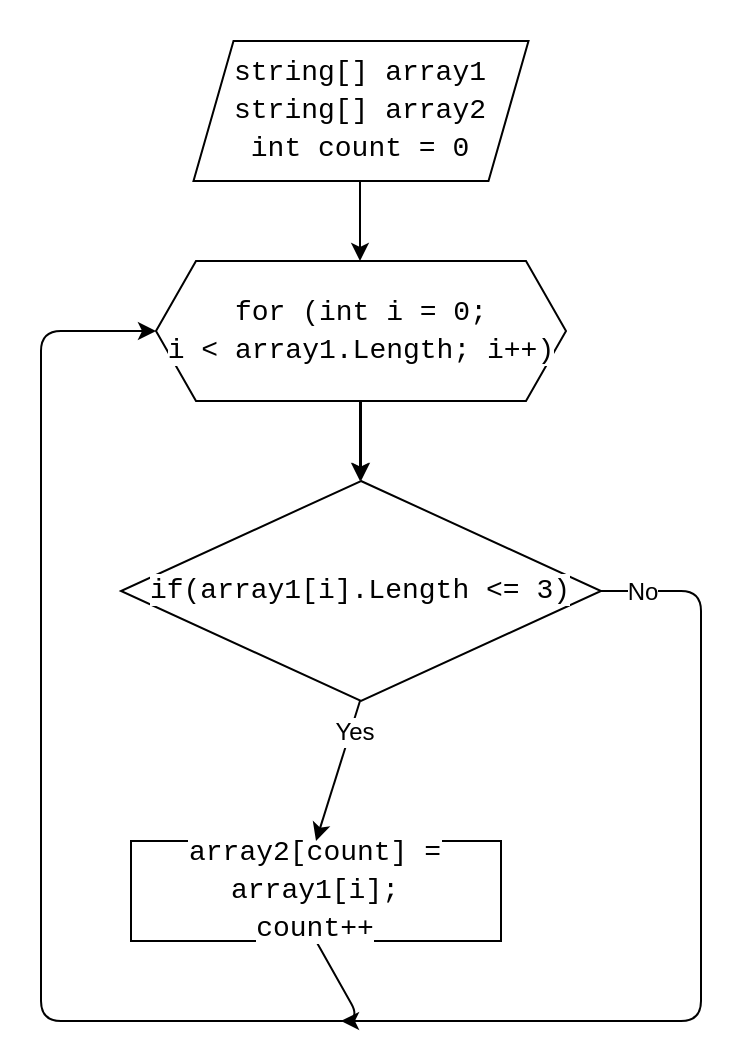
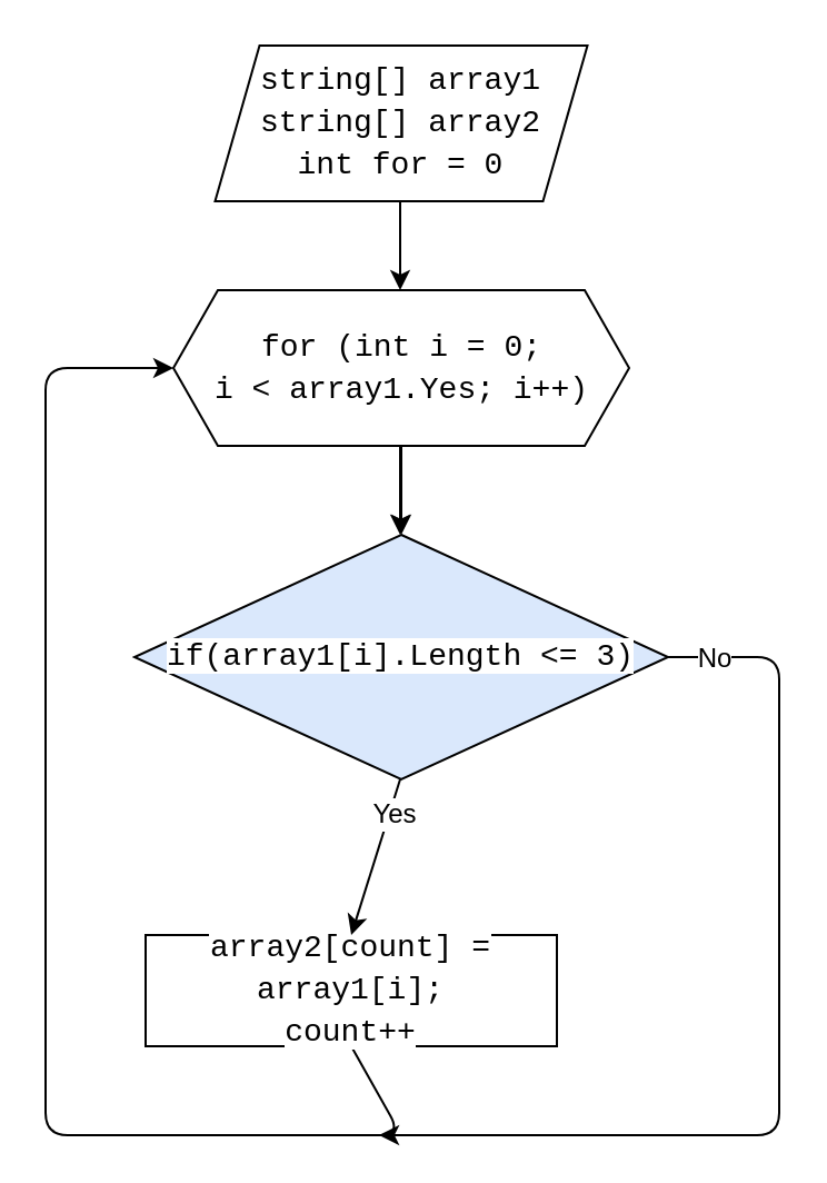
- <mxCell id="2" value="&lt;div style=&quot;font-family: &amp;#34;consolas&amp;#34; , &amp;#34;courier new&amp;#34; , monospace ; font-size: 14px ; line-height: 19px&quot;&gt;&lt;font color=&quot;#000000&quot;&gt;string[] array1&lt;/font&gt;&lt;/div&gt;&lt;div style=&quot;font-family: &amp;#34;consolas&amp;#34; , &amp;#34;courier new&amp;#34; , monospace ; font-size: 14px ; line-height: 19px&quot;&gt;&lt;div style=&quot;font-family: &amp;#34;consolas&amp;#34; , &amp;#34;courier new&amp;#34; , monospace ; line-height: 19px&quot;&gt;&lt;font color=&quot;#000000&quot;&gt;string[] array2&lt;/font&gt;&lt;/div&gt;&lt;div style=&quot;font-family: &amp;#34;consolas&amp;#34; , &amp;#34;courier new&amp;#34; , monospace ; line-height: 19px&quot;&gt;&lt;div style=&quot;line-height: 19px&quot;&gt;&lt;font color=&quot;#000000&quot;&gt;int count = 0&lt;/font&gt;&lt;/div&gt;&lt;/div&gt;&lt;/div&gt;" style="shape=parallelogram;perimeter=parallelogramPerimeter;whiteSpace=wrap;html=1;fixedSize=1;fillColor=#FFFFFF;strokeColor=#000000;rounded=0;" vertex="1" parent="1"><mxGeometry x="96.25" y="20" width="167.5" height="70" as="geometry" /></mxCell>
+ <mxCell id="2" value="&lt;div style=&quot;font-family: &amp;#34;consolas&amp;#34; , &amp;#34;courier new&amp;#34; , monospace ; font-size: 14px ; line-height: 19px&quot;&gt;&lt;font color=&quot;#000000&quot;&gt;string[] array1&lt;/font&gt;&lt;/div&gt;&lt;div style=&quot;font-family: &amp;#34;consolas&amp;#34; , &amp;#34;courier new&amp;#34; , monospace ; font-size: 14px ; line-height: 19px&quot;&gt;&lt;div style=&quot;font-family: &amp;#34;consolas&amp;#34; , &amp;#34;courier new&amp;#34; , monospace ; line-height: 19px&quot;&gt;&lt;font color=&quot;#000000&quot;&gt;string[] array2&lt;/font&gt;&lt;/div&gt;&lt;div style=&quot;font-family: &amp;#34;consolas&amp;#34; , &amp;#34;courier new&amp;#34; , monospace ; line-height: 19px&quot;&gt;&lt;div style=&quot;line-height: 19px&quot;&gt;&lt;font color=&quot;#000000&quot;&gt;int for = 0&lt;/font&gt;&lt;/div&gt;&lt;/div&gt;&lt;/div&gt;" style="shape=parallelogram;perimeter=parallelogramPerimeter;whiteSpace=wrap;html=1;fixedSize=1;fillColor=#FFFFFF;strokeColor=#000000;rounded=0;" vertex="1" parent="1"><mxGeometry x="96.25" y="20" width="167.5" height="70" as="geometry" /></mxCell>
- <mxCell id="4" value="&lt;div style=&quot;font-family: &amp;#34;consolas&amp;#34; , &amp;#34;courier new&amp;#34; , monospace ; font-size: 14px ; line-height: 19px&quot;&gt;&lt;font color=&quot;#000000&quot; style=&quot;background-color: rgb(255 , 255 , 255)&quot;&gt;for (int i = 0;&lt;/font&gt;&lt;/div&gt;&lt;div style=&quot;font-family: &amp;#34;consolas&amp;#34; , &amp;#34;courier new&amp;#34; , monospace ; font-size: 14px ; line-height: 19px&quot;&gt;&lt;font color=&quot;#000000&quot; style=&quot;background-color: rgb(255 , 255 , 255)&quot;&gt;i &amp;lt; array1.Length; i++)&lt;/font&gt;&lt;/div&gt;" style="shape=hexagon;perimeter=hexagonPerimeter2;whiteSpace=wrap;html=1;fixedSize=1;fillColor=#FFFFFF;strokeColor=#000000;rounded=0;" vertex="1" parent="1"><mxGeometry x="77.5" y="130" width="205" height="70" as="geometry" /></mxCell>
+ <mxCell id="4" value="&lt;div style=&quot;font-family: &amp;#34;consolas&amp;#34; , &amp;#34;courier new&amp;#34; , monospace ; font-size: 14px ; line-height: 19px&quot;&gt;&lt;font color=&quot;#000000&quot; style=&quot;background-color: rgb(255 , 255 , 255)&quot;&gt;for (int i = 0;&lt;/font&gt;&lt;/div&gt;&lt;div style=&quot;font-family: &amp;#34;consolas&amp;#34; , &amp;#34;courier new&amp;#34; , monospace ; font-size: 14px ; line-height: 19px&quot;&gt;&lt;font color=&quot;#000000&quot; style=&quot;background-color: rgb(255 , 255 , 255)&quot;&gt;i &amp;lt; array1.Yes; i++)&lt;/font&gt;&lt;/div&gt;" style="shape=hexagon;perimeter=hexagonPerimeter2;whiteSpace=wrap;html=1;fixedSize=1;fillColor=#FFFFFF;strokeColor=#000000;rounded=0;" vertex="1" parent="1"><mxGeometry x="77.5" y="130" width="205" height="70" as="geometry" /></mxCell>
- <mxCell id="7" value="&lt;div style=&quot;font-family: &amp;#34;consolas&amp;#34; , &amp;#34;courier new&amp;#34; , monospace ; font-size: 14px ; line-height: 19px&quot;&gt;&lt;div style=&quot;font-family: &amp;#34;consolas&amp;#34; , &amp;#34;courier new&amp;#34; , monospace ; line-height: 19px&quot;&gt;&lt;font color=&quot;#000000&quot; style=&quot;background-color: rgb(255 , 255 , 255)&quot;&gt;if(array1[i].Length &amp;lt;= 3)&lt;/font&gt;&lt;/div&gt;&lt;/div&gt;" style="rhombus;whiteSpace=wrap;html=1;fillColor=#FFFFFF;strokeColor=#000000;rounded=0;" vertex="1" parent="1"><mxGeometry x="60" y="240" width="240" height="110" as="geometry" /></mxCell>
+ <mxCell id="7" value="&lt;div style=&quot;font-family: &amp;#34;consolas&amp;#34; , &amp;#34;courier new&amp;#34; , monospace ; font-size: 14px ; line-height: 19px&quot;&gt;&lt;div style=&quot;font-family: &amp;#34;consolas&amp;#34; , &amp;#34;courier new&amp;#34; , monospace ; line-height: 19px&quot;&gt;&lt;font color=&quot;#000000&quot; style=&quot;background-color: rgb(255 , 255 , 255)&quot;&gt;if(array1[i].Length &amp;lt;= 3)&lt;/font&gt;&lt;/div&gt;&lt;/div&gt;" style="rhombus;whiteSpace=wrap;html=1;fillColor=#dae8fc;strokeColor=#000000;rounded=0;" vertex="1" parent="1"><mxGeometry x="60" y="240" width="240" height="110" as="geometry" /></mxCell>
